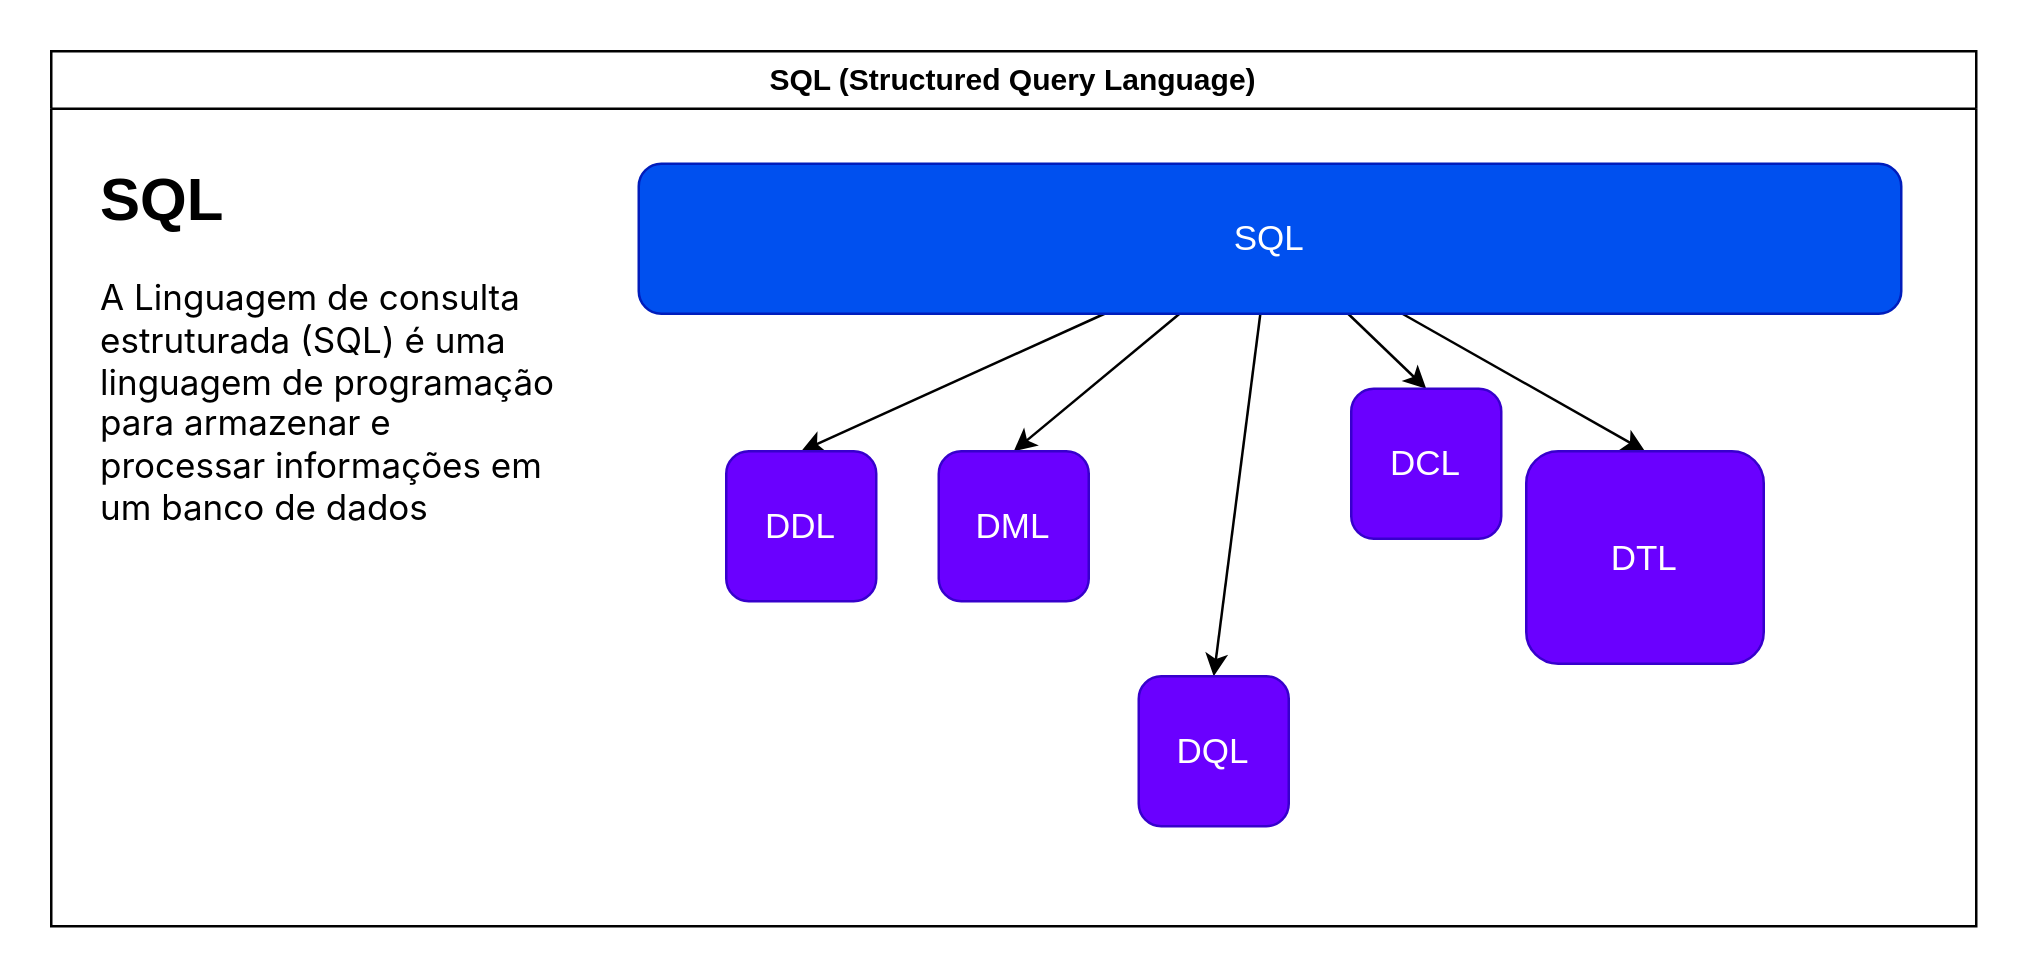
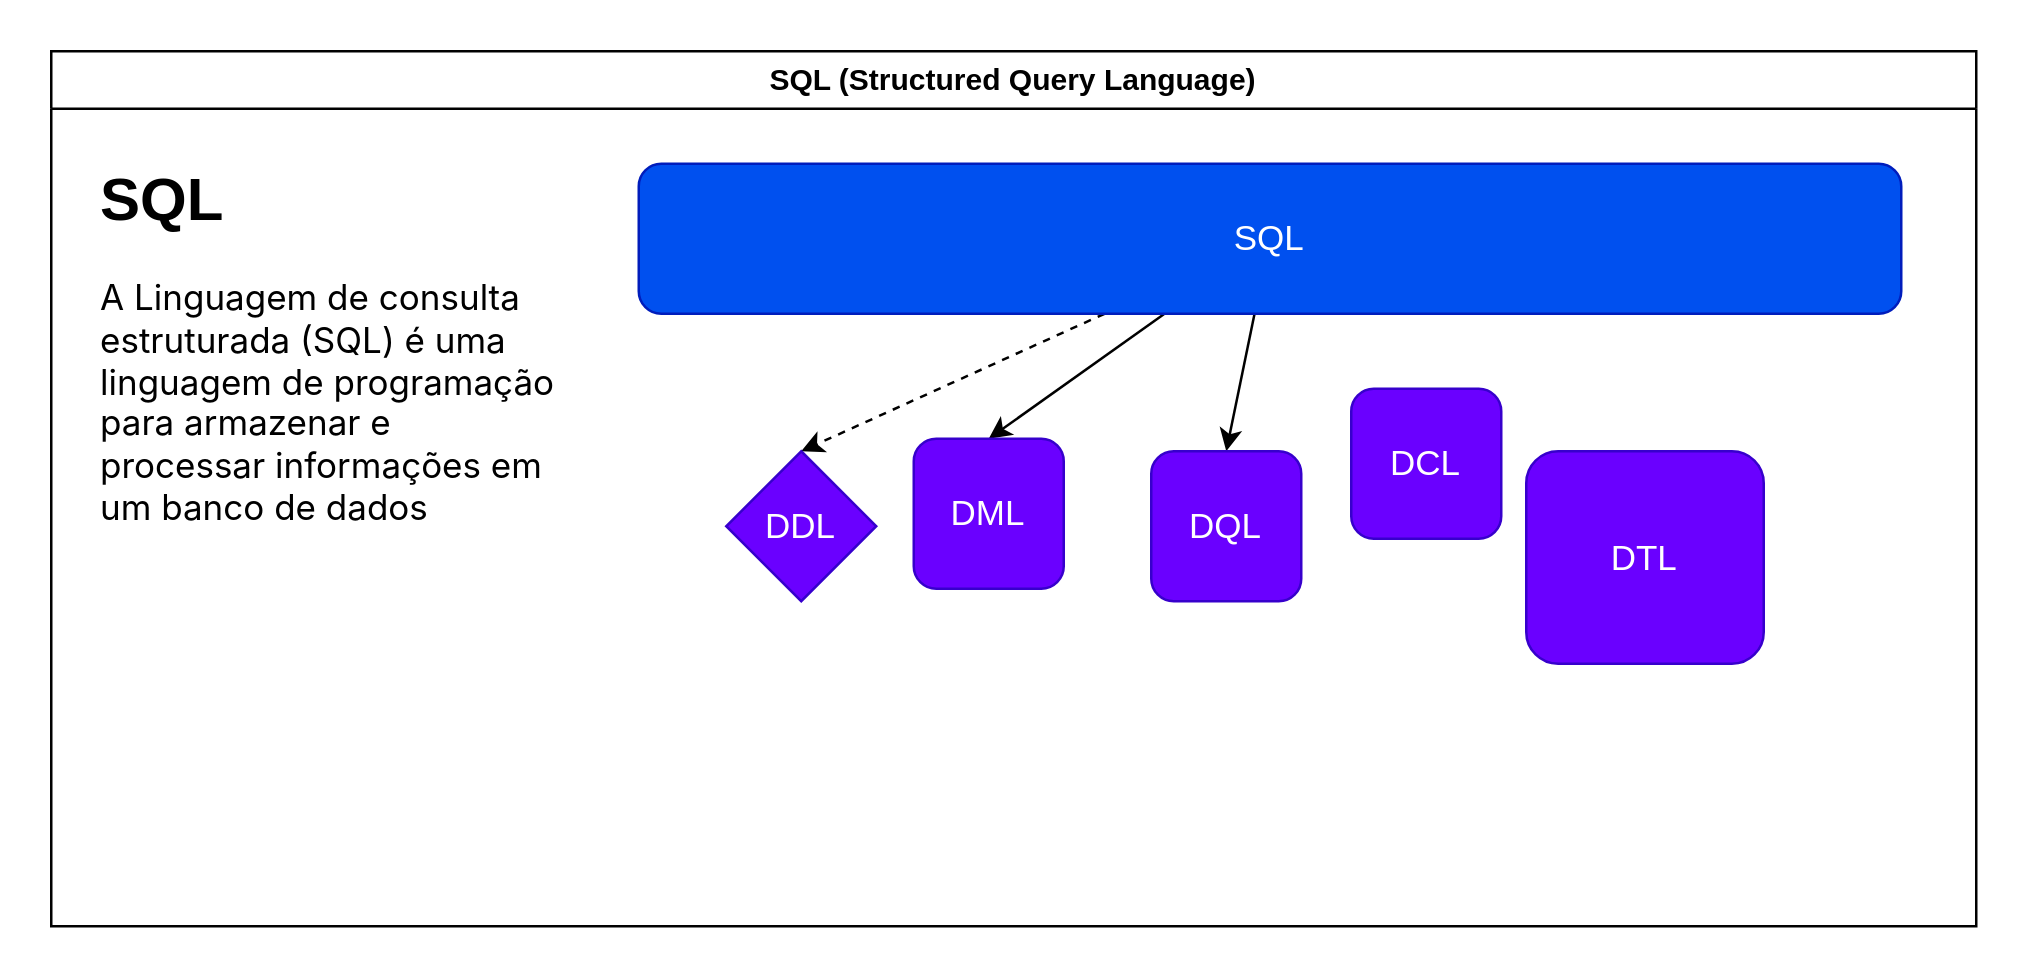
- <mxCell id="5" style="edgeStyle=none;html=1;entryX=0.5;entryY=0;entryDx=0;entryDy=0;fontSize=14;" edge="1" parent="2" source="9" target="13"><mxGeometry relative="1" as="geometry" /></mxCell>
- <mxCell id="6" style="edgeStyle=none;html=1;entryX=0.5;entryY=0;entryDx=0;entryDy=0;fontSize=14;" edge="1" parent="2" source="9" target="14"><mxGeometry relative="1" as="geometry" /></mxCell>
- <mxCell id="8" style="edgeStyle=none;html=1;entryX=0.5;entryY=0;entryDx=0;entryDy=0;fontSize=14;" edge="1" parent="2" source="9" target="10"><mxGeometry relative="1" as="geometry" /></mxCell>
+ <mxCell id="8" style="edgeStyle=none;html=1;entryX=0.5;entryY=0;entryDx=0;entryDy=0;fontSize=14;dashed=1;" edge="1" parent="2" source="9" target="10"><mxGeometry relative="1" as="geometry" /></mxCell>
- <mxCell id="10" value="DDL" style="whiteSpace=wrap;html=1;fontSize=14;fillColor=#6a00ff;strokeColor=#3700CC;fontColor=#ffffff;rounded=1;" vertex="1" parent="2"><mxGeometry x="270" y="160" width="60" height="60" as="geometry" /></mxCell>
+ <mxCell id="10" value="DDL" style="rhombus;whiteSpace=wrap;html=1;fontSize=14;fillColor=#6a00ff;strokeColor=#3700CC;fontColor=#ffffff;" vertex="1" parent="2"><mxGeometry x="270" y="160" width="60" height="60" as="geometry" /></mxCell>
- <mxCell id="11" value="DML" style="whiteSpace=wrap;html=1;fontSize=14;fillColor=#6a00ff;strokeColor=#3700CC;fontColor=#ffffff;rounded=1;" vertex="1" parent="2"><mxGeometry x="355" y="160" width="60" height="60" as="geometry" /></mxCell>
+ <mxCell id="11" value="DML" style="whiteSpace=wrap;html=1;fontSize=14;fillColor=#6a00ff;strokeColor=#3700CC;fontColor=#ffffff;rounded=1;" vertex="1" parent="2"><mxGeometry x="345" y="155" width="60" height="60" as="geometry" /></mxCell>
- <mxCell id="12" value="DQL" style="whiteSpace=wrap;html=1;fontSize=14;fillColor=#6a00ff;strokeColor=#3700CC;fontColor=#ffffff;rounded=1;" vertex="1" parent="2"><mxGeometry x="435" y="250" width="60" height="60" as="geometry" /></mxCell>
+ <mxCell id="12" value="DQL" style="whiteSpace=wrap;html=1;fontSize=14;fillColor=#6a00ff;strokeColor=#3700CC;fontColor=#ffffff;rounded=1;" vertex="1" parent="2"><mxGeometry x="440" y="160" width="60" height="60" as="geometry" /></mxCell>
